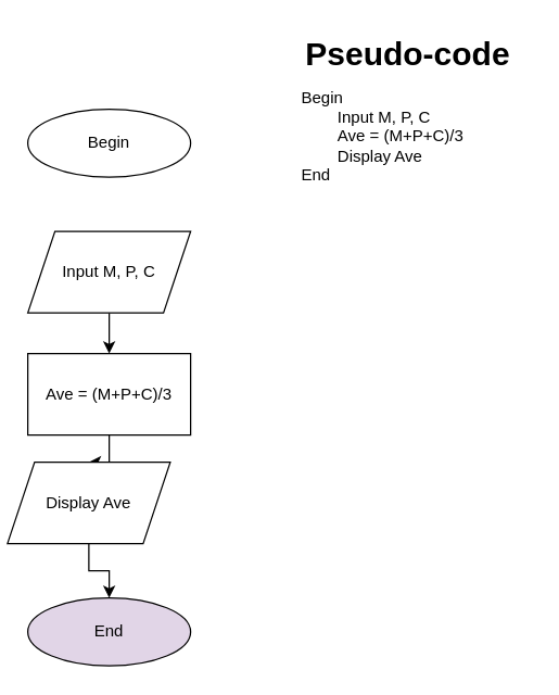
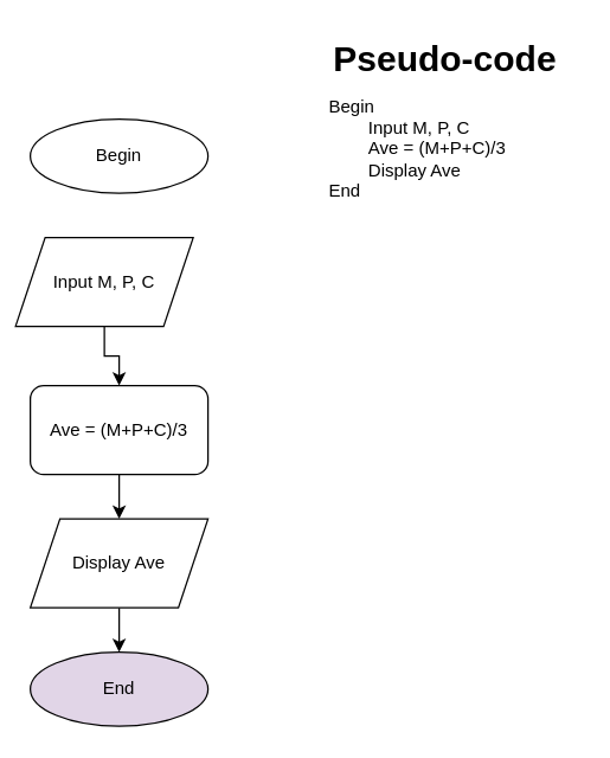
- <mxCell id="5" value="Input M, P, C" style="shape=parallelogram;perimeter=parallelogramPerimeter;whiteSpace=wrap;html=1;fixedSize=1;" vertex="1" parent="1"><mxGeometry x="20" y="170" width="120" height="60" as="geometry" /></mxCell>
+ <mxCell id="5" value="Input M, P, C" style="shape=parallelogram;perimeter=parallelogramPerimeter;whiteSpace=wrap;html=1;fixedSize=1;" vertex="1" parent="1"><mxGeometry x="10" y="160" width="120" height="60" as="geometry" /></mxCell>
- <mxCell id="7" value="Ave = (M+P+C)/3" style="rounded=0;whiteSpace=wrap;html=1;" vertex="1" parent="1"><mxGeometry x="20" y="260" width="120" height="60" as="geometry" /></mxCell>
+ <mxCell id="7" value="Ave = (M+P+C)/3" style="whiteSpace=wrap;html=1;rounded=1;" vertex="1" parent="1"><mxGeometry x="20" y="260" width="120" height="60" as="geometry" /></mxCell>
- <mxCell id="9" value="Display Ave" style="shape=parallelogram;perimeter=parallelogramPerimeter;whiteSpace=wrap;html=1;fixedSize=1;" vertex="1" parent="1"><mxGeometry x="5" y="340" width="120" height="60" as="geometry" /></mxCell>
+ <mxCell id="9" value="Display Ave" style="shape=parallelogram;perimeter=parallelogramPerimeter;whiteSpace=wrap;html=1;fixedSize=1;" vertex="1" parent="1"><mxGeometry x="20" y="350" width="120" height="60" as="geometry" /></mxCell>
